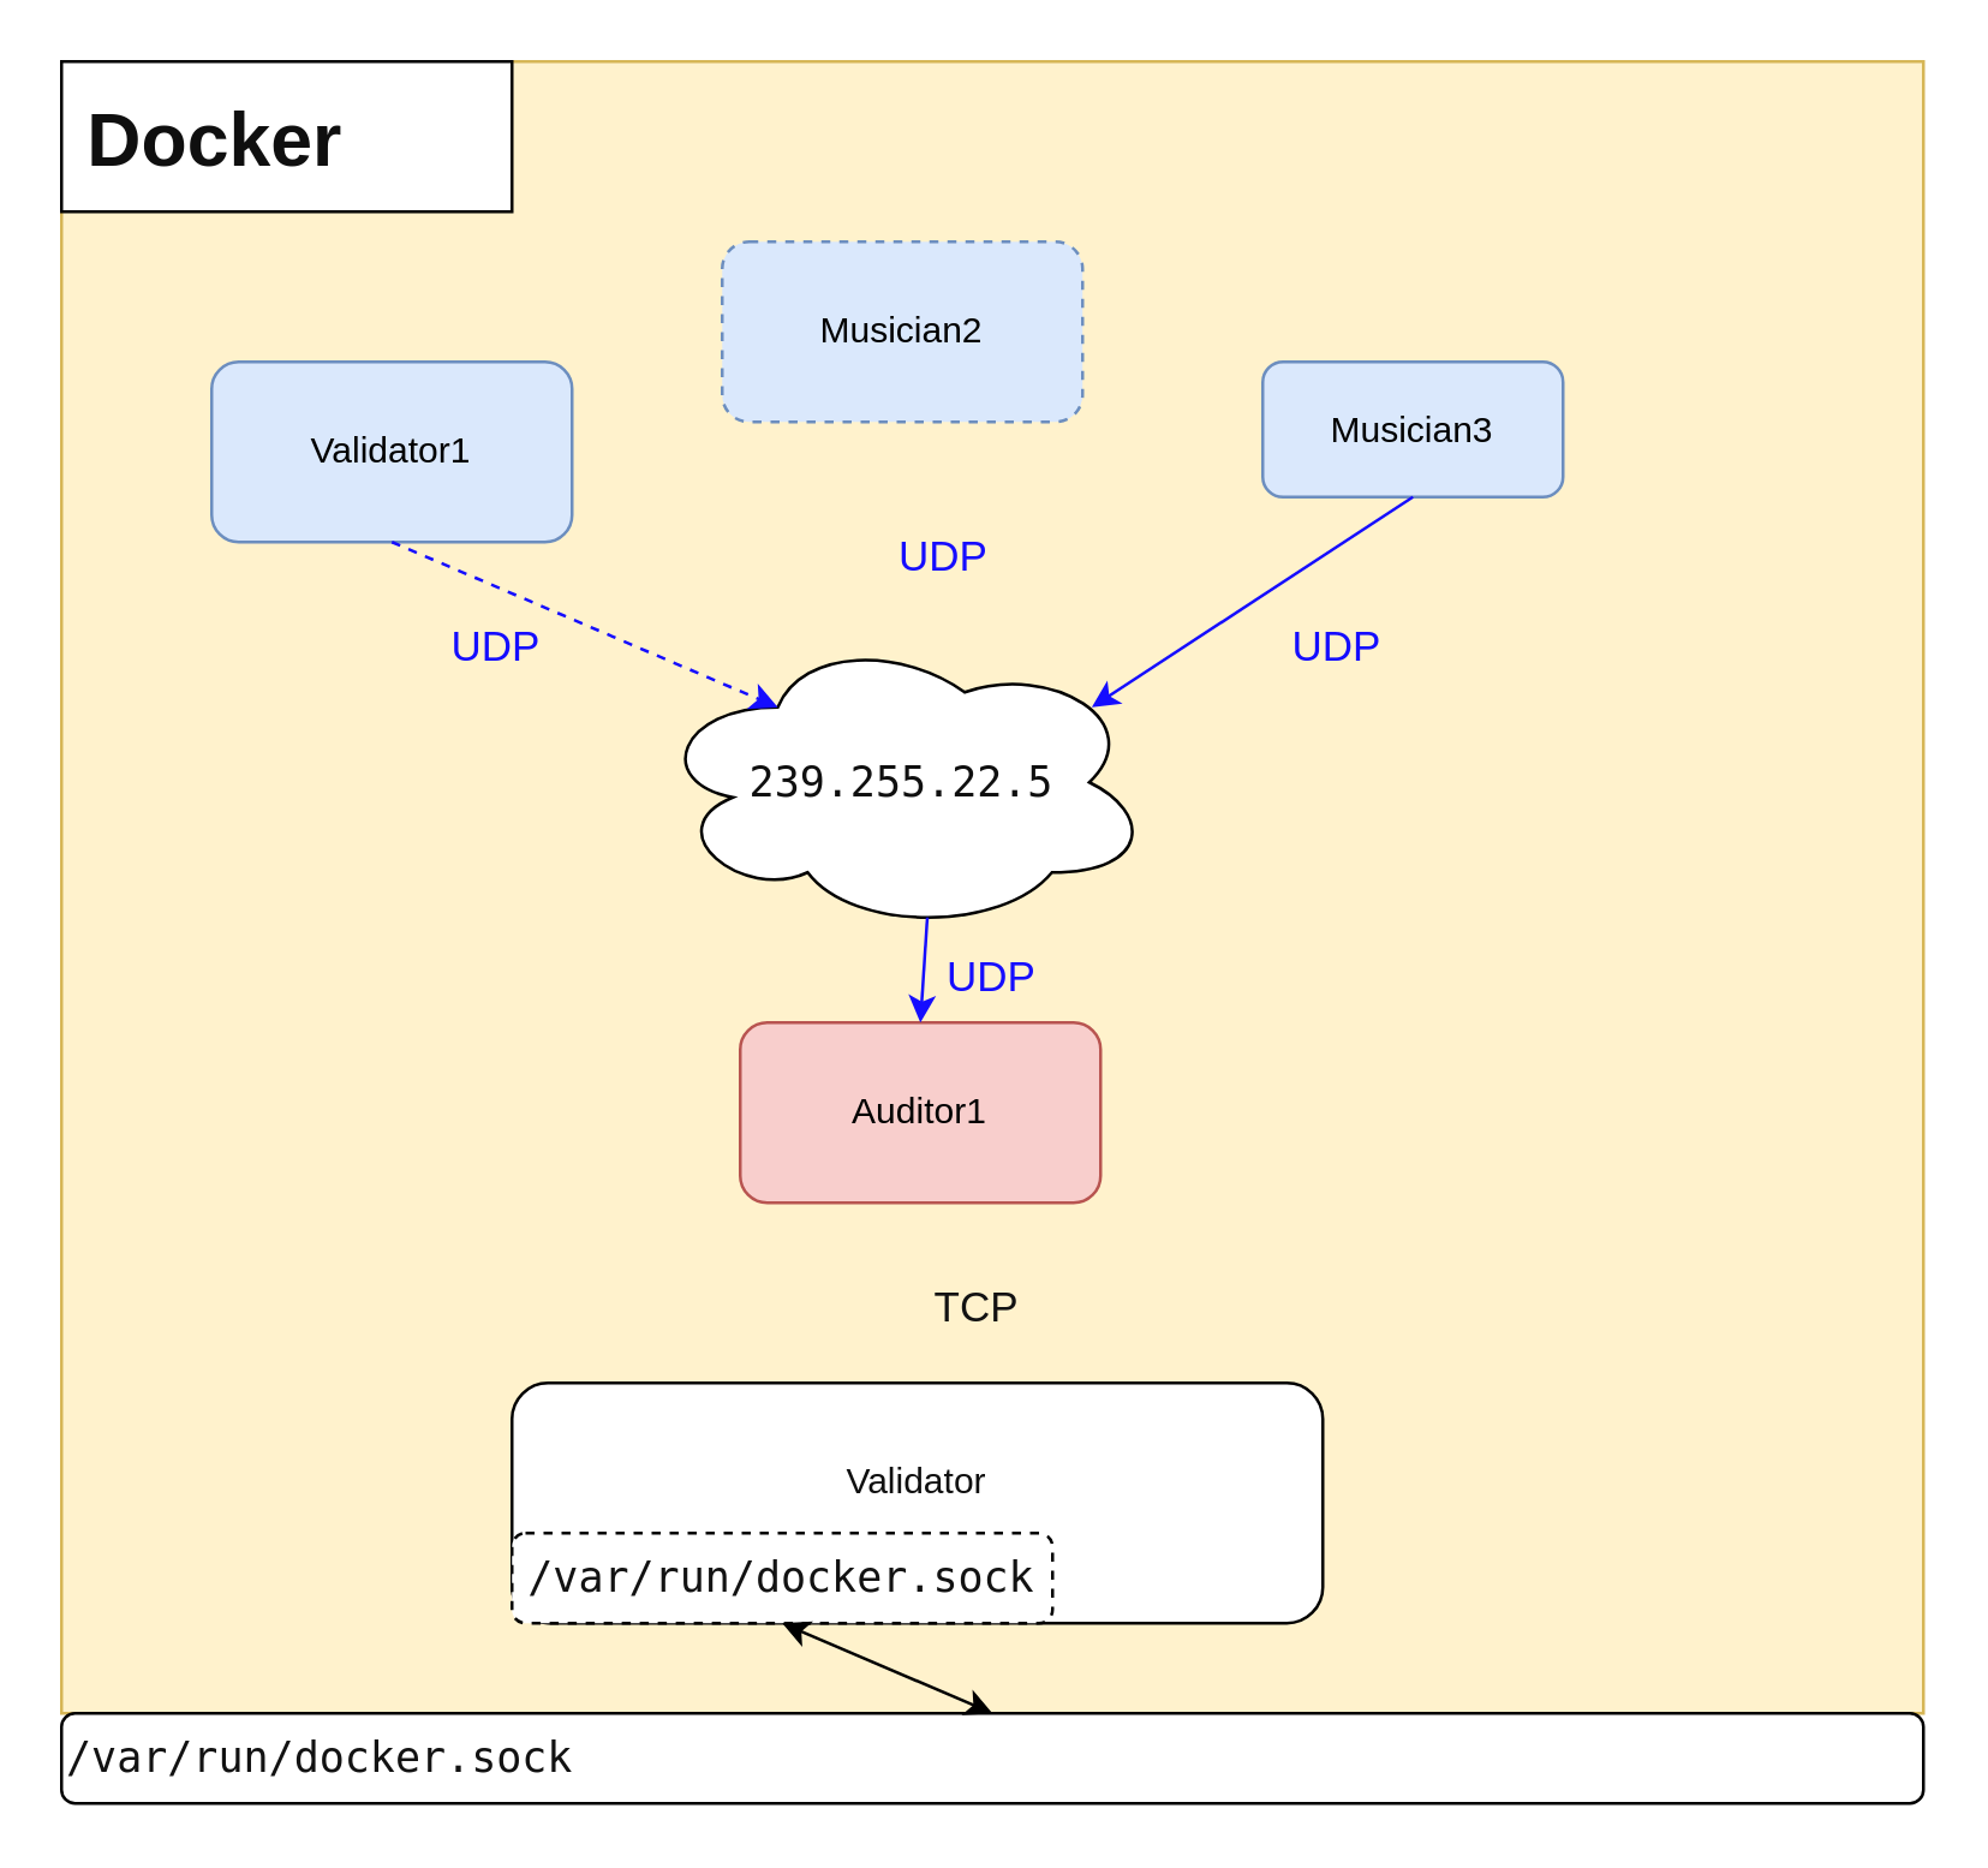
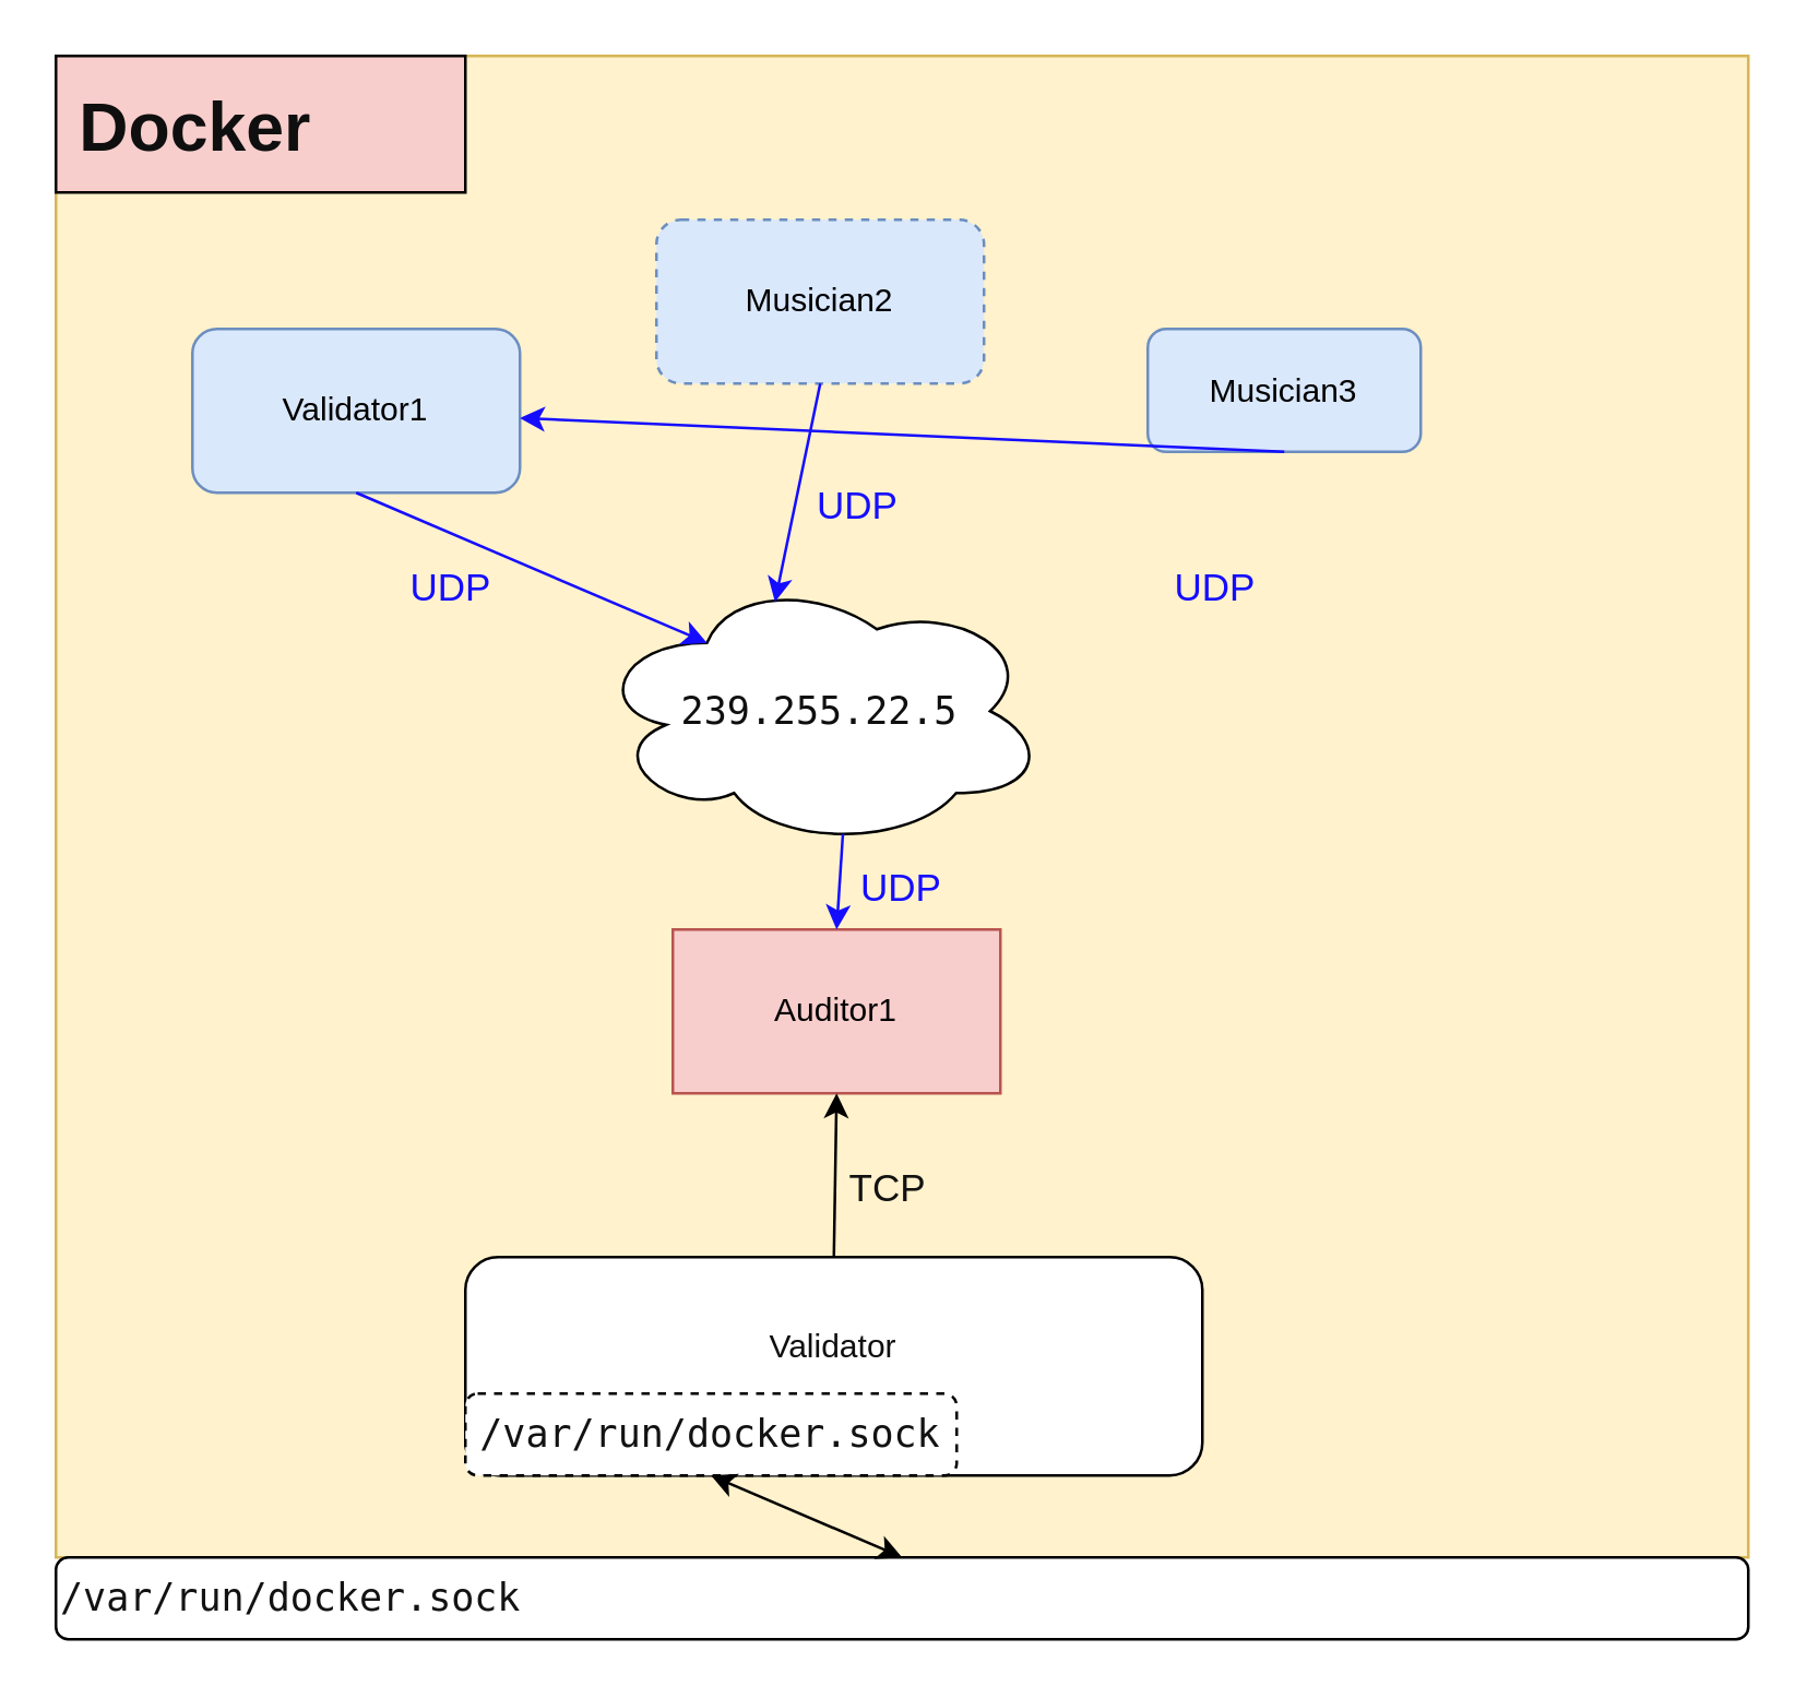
- <mxCell id="13" value="&lt;div align=&quot;left&quot;&gt;&lt;font size=&quot;1&quot;&gt;&lt;b style=&quot;font-size: 25px&quot;&gt;&amp;nbsp;Docker&lt;/b&gt;&lt;/font&gt;&lt;/div&gt;" style="rounded=0;whiteSpace=wrap;html=1;labelBackgroundColor=none;fontColor=#0F0F0F;align=left;strokeWidth=1;" vertex="1" parent="1"><mxGeometry x="20" y="20" width="150" height="50" as="geometry" /></mxCell>
+ <mxCell id="13" value="&lt;div align=&quot;left&quot;&gt;&lt;font size=&quot;1&quot;&gt;&lt;b style=&quot;font-size: 25px&quot;&gt;&amp;nbsp;Docker&lt;/b&gt;&lt;/font&gt;&lt;/div&gt;" style="rounded=0;whiteSpace=wrap;html=1;labelBackgroundColor=none;fontColor=#0F0F0F;align=left;strokeWidth=1;fillColor=#f8cecc;" vertex="1" parent="1"><mxGeometry x="20" y="20" width="150" height="50" as="geometry" /></mxCell>
+ <mxCell id="9" value="" style="endArrow=classic;html=1;rounded=0;fontColor=#0F0F0F;exitX=0.5;exitY=1;exitDx=0;exitDy=0;entryX=0.4;entryY=0.1;entryDx=0;entryDy=0;entryPerimeter=0;strokeColor=#150DFF;" edge="1" parent="1" source="4" target="7"><mxGeometry width="50" height="50" relative="1" as="geometry"><mxPoint x="140" y="190" as="sourcePoint" /><mxPoint x="282.5" y="245" as="targetPoint" /></mxGeometry></mxCell>
- <mxCell id="10" value="" style="endArrow=classic;html=1;rounded=0;fontColor=#0F0F0F;exitX=0.5;exitY=1;exitDx=0;exitDy=0;entryX=0.88;entryY=0.25;entryDx=0;entryDy=0;entryPerimeter=0;strokeColor=#150DFF;" edge="1" parent="1" source="5" target="7"><mxGeometry width="50" height="50" relative="1" as="geometry"><mxPoint x="310" y="150" as="sourcePoint" /><mxPoint x="307.4" y="230" as="targetPoint" /></mxGeometry></mxCell>
+ <mxCell id="10" value="" style="endArrow=classic;html=1;rounded=0;fontColor=#0F0F0F;exitX=0.5;exitY=1;exitDx=0;exitDy=0;strokeColor=#150DFF;" edge="1" parent="1" source="5" target="3"><mxGeometry width="50" height="50" relative="1" as="geometry"><mxPoint x="310" y="150" as="sourcePoint" /><mxPoint x="307.4" y="230" as="targetPoint" /></mxGeometry></mxCell>
- <mxCell id="8" value="" style="endArrow=classic;html=1;rounded=0;fontColor=#0F0F0F;exitX=0.5;exitY=1;exitDx=0;exitDy=0;entryX=0.25;entryY=0.25;entryDx=0;entryDy=0;entryPerimeter=0;strokeColor=#150DFF;dashed=1;" edge="1" parent="1" source="3" target="7"><mxGeometry width="50" height="50" relative="1" as="geometry"><mxPoint x="290" y="350" as="sourcePoint" /><mxPoint x="340" y="300" as="targetPoint" /></mxGeometry></mxCell>
+ <mxCell id="8" value="" style="endArrow=classic;html=1;rounded=0;fontColor=#0F0F0F;exitX=0.5;exitY=1;exitDx=0;exitDy=0;entryX=0.25;entryY=0.25;entryDx=0;entryDy=0;entryPerimeter=0;strokeColor=#150DFF;" edge="1" parent="1" source="3" target="7"><mxGeometry width="50" height="50" relative="1" as="geometry"><mxPoint x="290" y="350" as="sourcePoint" /><mxPoint x="340" y="300" as="targetPoint" /></mxGeometry></mxCell>
- <mxCell id="6" value="Auditor1" style="rounded=1;whiteSpace=wrap;html=1;fillColor=#f8cecc;strokeColor=#b85450;" vertex="1" parent="1"><mxGeometry x="246" y="340" width="120" height="60" as="geometry" /></mxCell>
+ <mxCell id="6" value="Auditor1" style="whiteSpace=wrap;html=1;fillColor=#f8cecc;strokeColor=#b85450;rounded=0;" vertex="1" parent="1"><mxGeometry x="246" y="340" width="120" height="60" as="geometry" /></mxCell>
+ <mxCell id="17" value="" style="endArrow=classic;html=1;rounded=0;fontSize=25;fontColor=#121212;exitX=0.5;exitY=0;exitDx=0;exitDy=0;entryX=0.5;entryY=1;entryDx=0;entryDy=0;" edge="1" parent="1" source="12" target="6"><mxGeometry width="50" height="50" relative="1" as="geometry"><mxPoint x="290" y="300" as="sourcePoint" /><mxPoint x="340" y="250" as="targetPoint" /></mxGeometry></mxCell>
